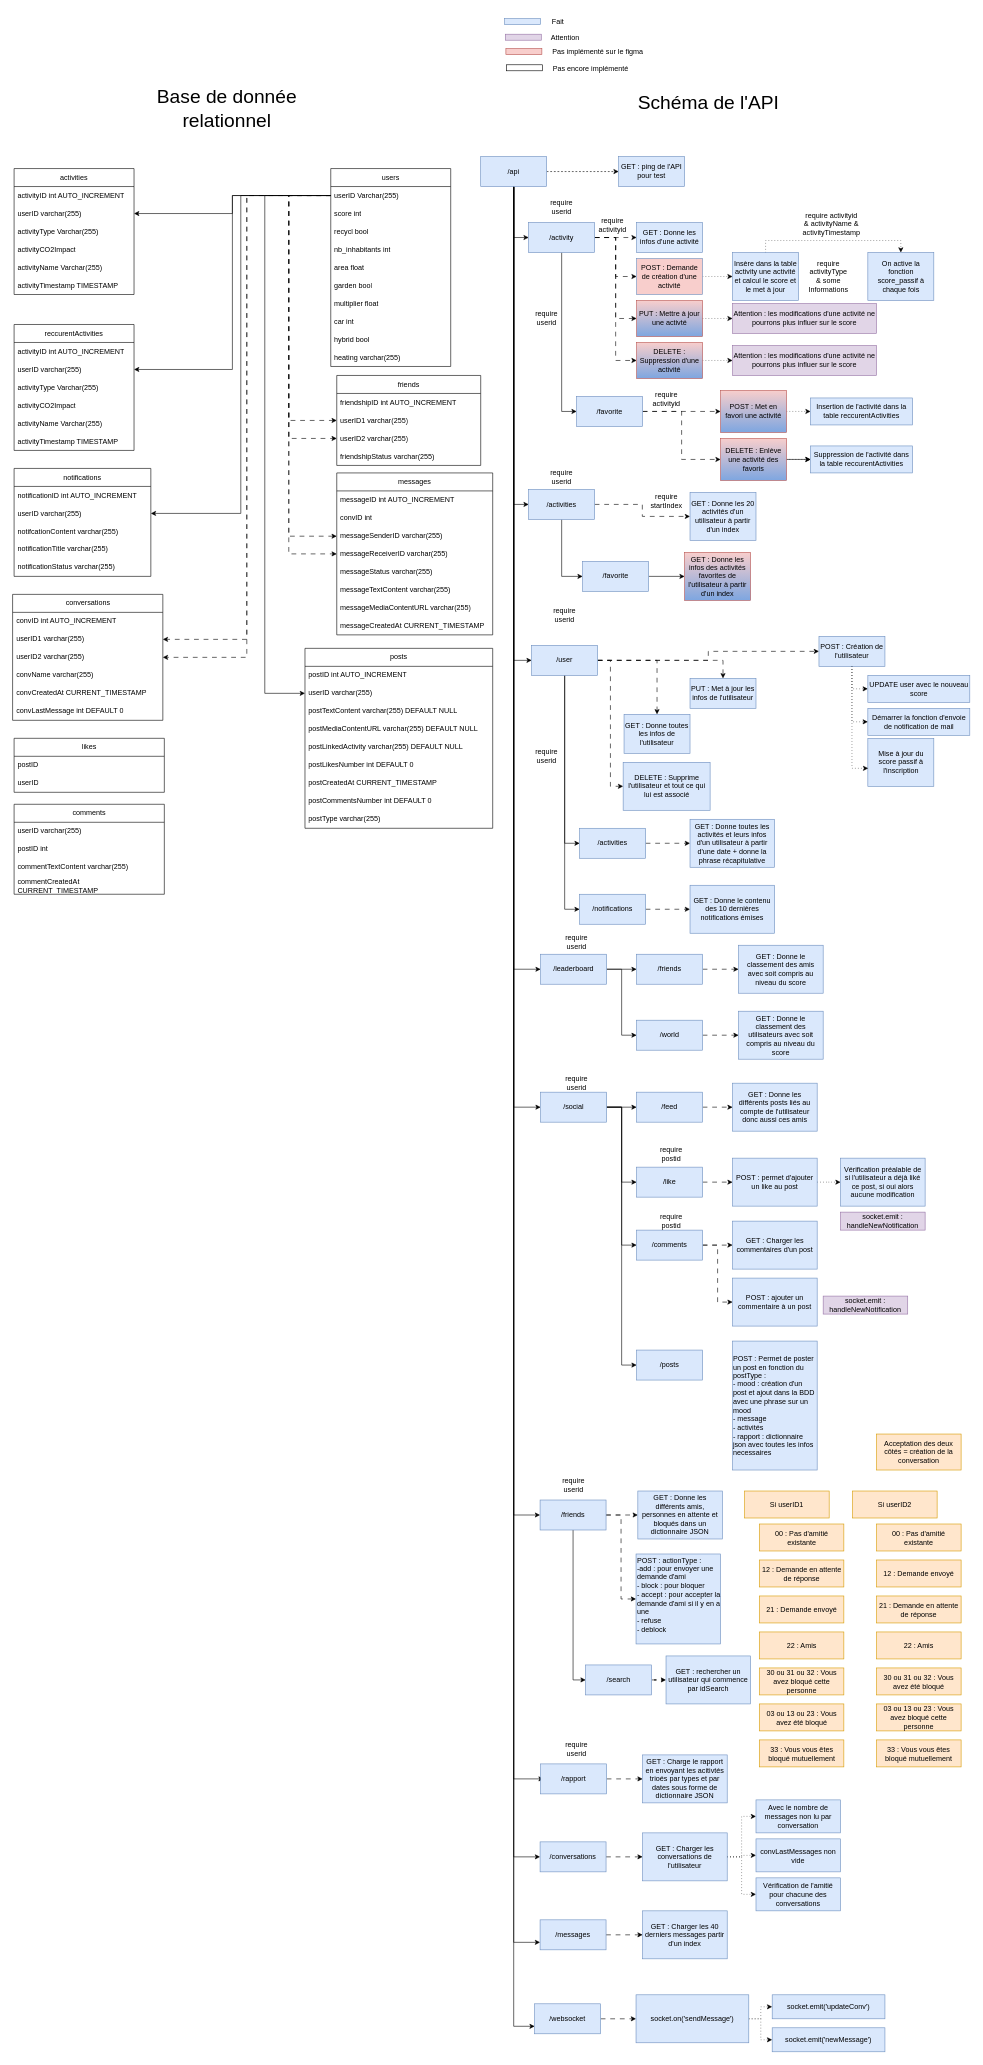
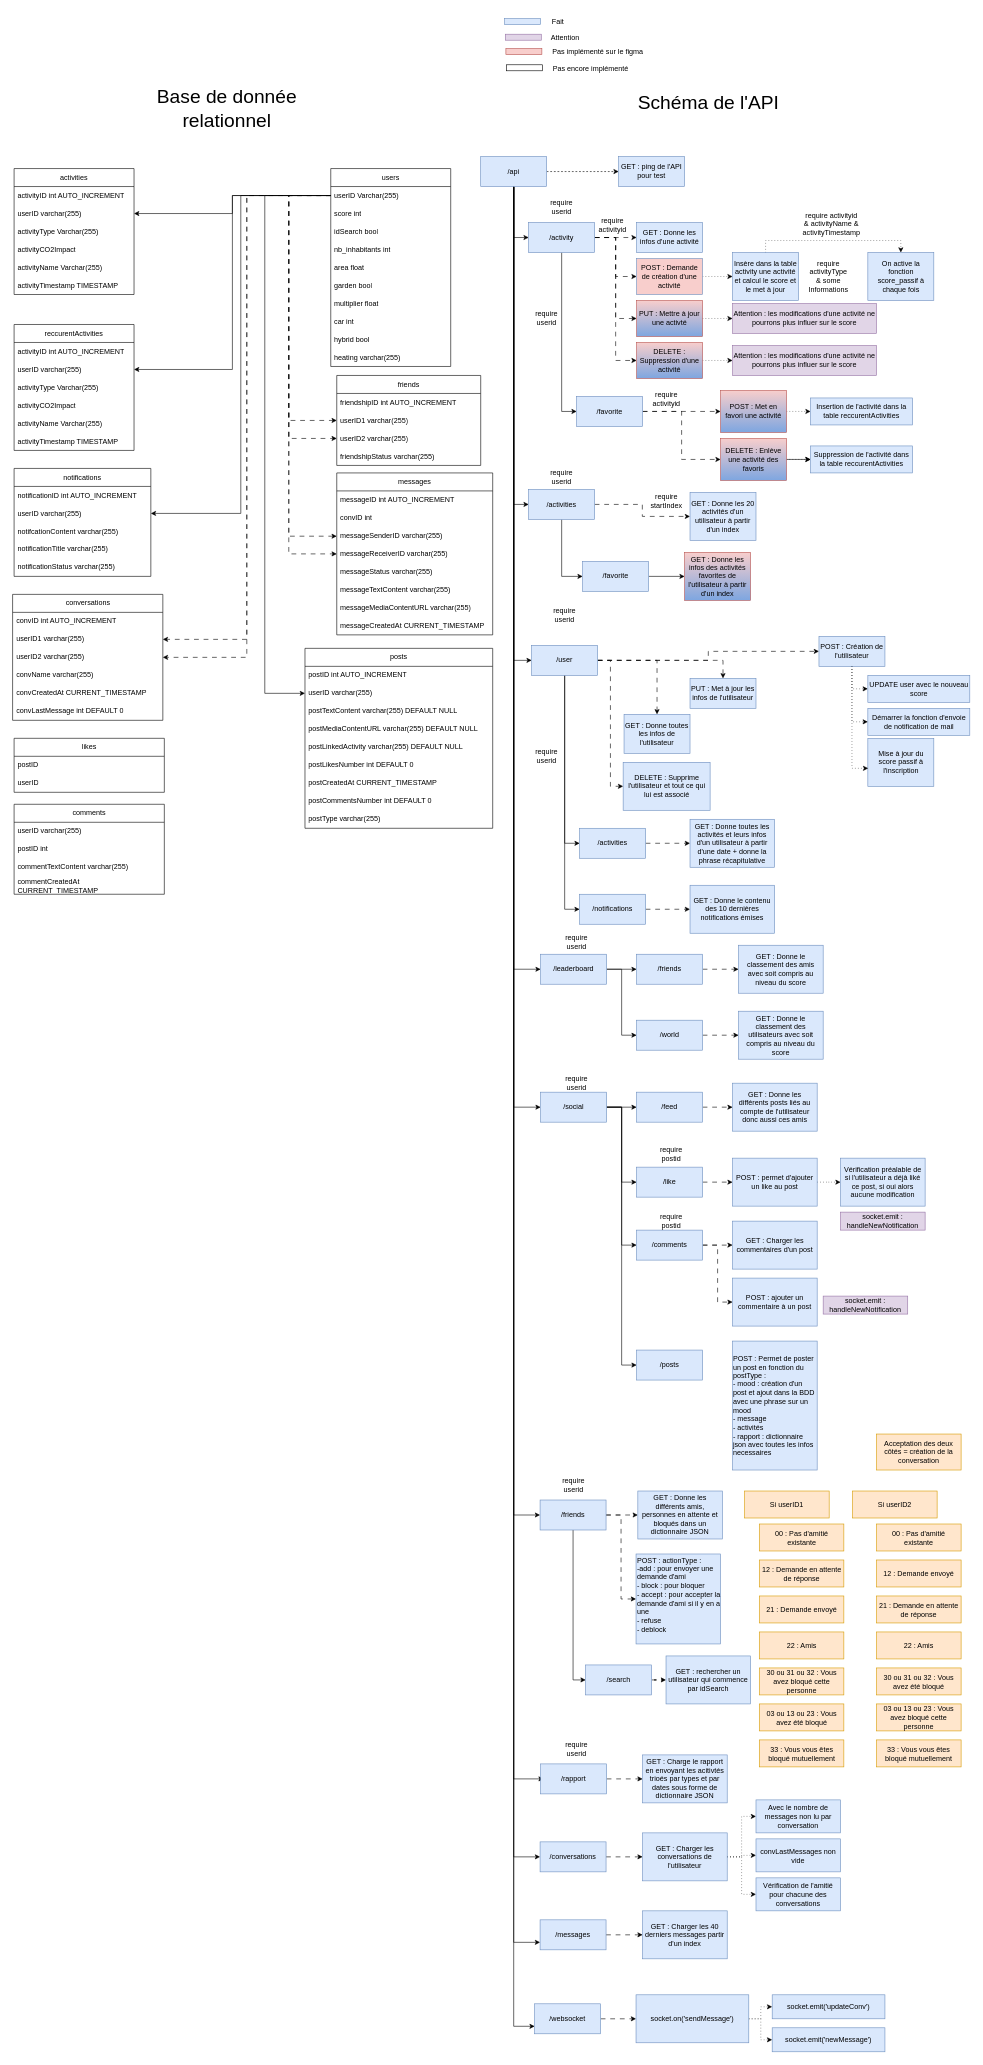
- <mxCell id="176" value="recycl bool" style="text;strokeColor=none;fillColor=none;align=left;verticalAlign=middle;spacingLeft=4;spacingRight=4;overflow=hidden;points=[[0,0.5],[1,0.5]];portConstraint=eastwest;rotatable=0;whiteSpace=wrap;html=1;" parent="173" vertex="1"><mxGeometry y="90" width="200" height="30" as="geometry" /></mxCell>
+ <mxCell id="176" value="idSearch bool" style="text;strokeColor=none;fillColor=none;align=left;verticalAlign=middle;spacingLeft=4;spacingRight=4;overflow=hidden;points=[[0,0.5],[1,0.5]];portConstraint=eastwest;rotatable=0;whiteSpace=wrap;html=1;" parent="173" vertex="1"><mxGeometry y="90" width="200" height="30" as="geometry" /></mxCell>
